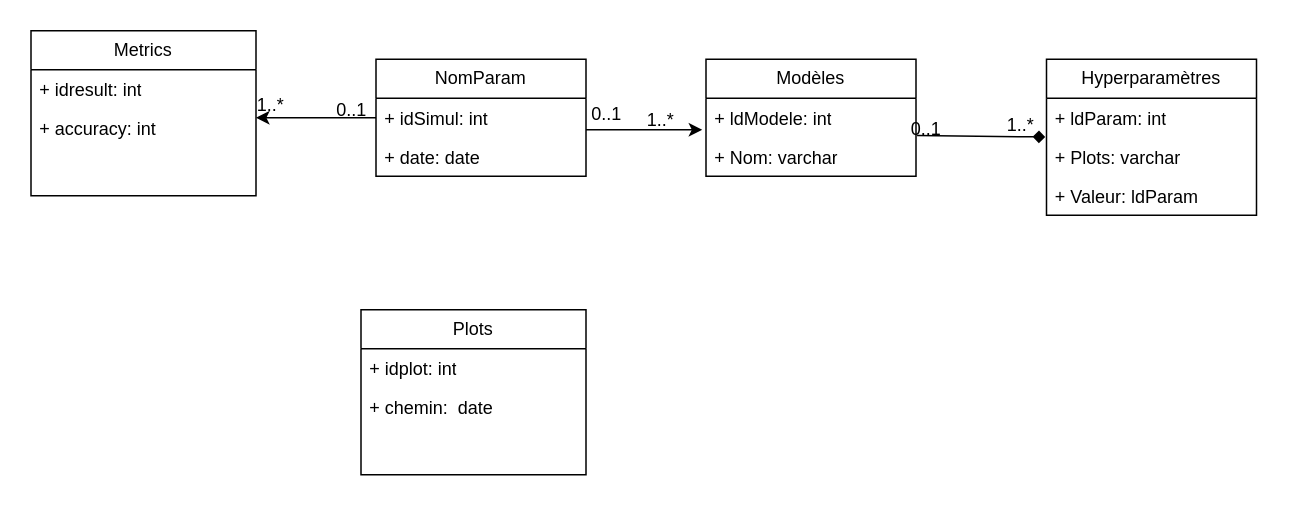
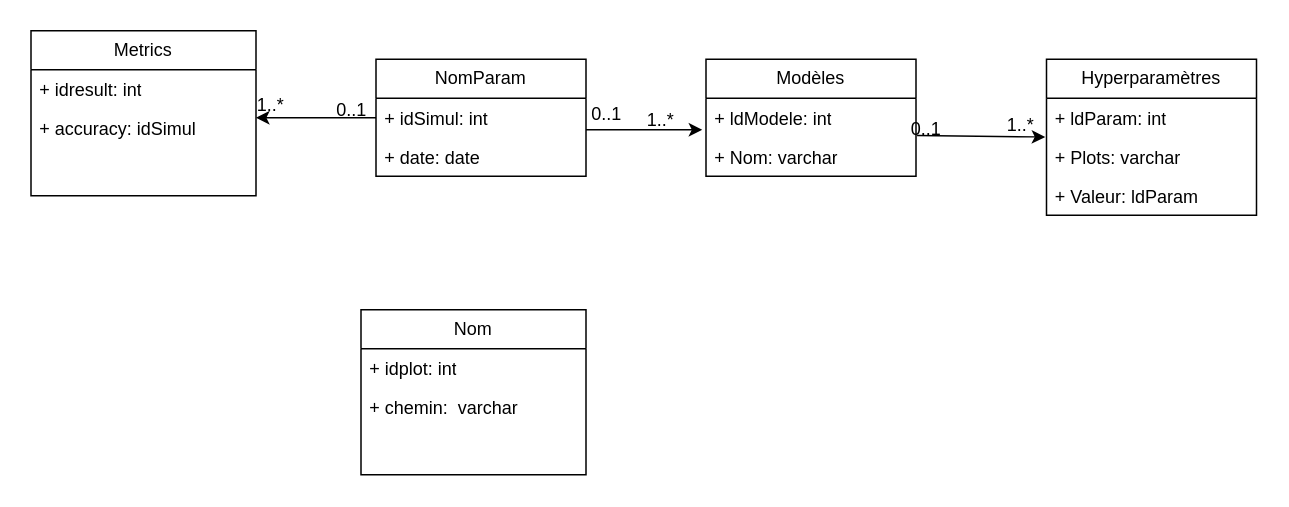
- <mxCell id="14" value="+ accuracy: int&lt;div&gt;&lt;br&gt;&lt;/div&gt;" style="text;strokeColor=none;fillColor=none;align=left;verticalAlign=top;spacingLeft=4;spacingRight=4;overflow=hidden;rotatable=0;points=[[0,0.5],[1,0.5]];portConstraint=eastwest;whiteSpace=wrap;html=1;" vertex="1" parent="12"><mxGeometry y="52" width="150" height="58" as="geometry" /></mxCell>
+ <mxCell id="14" value="+ accuracy: idSimul&lt;div&gt;&lt;br&gt;&lt;/div&gt;" style="text;strokeColor=none;fillColor=none;align=left;verticalAlign=top;spacingLeft=4;spacingRight=4;overflow=hidden;rotatable=0;points=[[0,0.5],[1,0.5]];portConstraint=eastwest;whiteSpace=wrap;html=1;" vertex="1" parent="12"><mxGeometry y="52" width="150" height="58" as="geometry" /></mxCell>
- <mxCell id="24" value="" style="endArrow=diamond;html=1;rounded=0;exitX=1.005;exitY=0.958;exitDx=0;exitDy=0;exitPerimeter=0;entryX=-0.006;entryY=0.993;entryDx=0;entryDy=0;entryPerimeter=0;" edge="1" parent="1" source="6" target="9"><mxGeometry width="50" height="50" relative="1" as="geometry"><mxPoint x="610" y="87.09" as="sourcePoint" /><mxPoint x="690" y="87" as="targetPoint" /></mxGeometry></mxCell>
+ <mxCell id="24" value="" style="endArrow=classic;html=1;rounded=0;exitX=1.005;exitY=0.958;exitDx=0;exitDy=0;exitPerimeter=0;entryX=-0.006;entryY=0.993;entryDx=0;entryDy=0;entryPerimeter=0;" edge="1" parent="1" source="6" target="9"><mxGeometry width="50" height="50" relative="1" as="geometry"><mxPoint x="610" y="87.09" as="sourcePoint" /><mxPoint x="690" y="87" as="targetPoint" /></mxGeometry></mxCell>
- <mxCell id="15" value="Plots" style="swimlane;fontStyle=0;childLayout=stackLayout;horizontal=1;startSize=26;fillColor=none;horizontalStack=0;resizeParent=1;resizeParentMax=0;resizeLast=0;collapsible=1;marginBottom=0;whiteSpace=wrap;html=1;" vertex="1" parent="1"><mxGeometry x="240" y="206" width="150" height="110" as="geometry" /></mxCell>
+ <mxCell id="15" value="Nom" style="swimlane;fontStyle=0;childLayout=stackLayout;horizontal=1;startSize=26;fillColor=none;horizontalStack=0;resizeParent=1;resizeParentMax=0;resizeLast=0;collapsible=1;marginBottom=0;whiteSpace=wrap;html=1;" vertex="1" parent="1"><mxGeometry x="240" y="206" width="150" height="110" as="geometry" /></mxCell>
- <mxCell id="17" value="+ chemin:&amp;nbsp; date&lt;div&gt;&lt;br&gt;&lt;/div&gt;" style="text;strokeColor=none;fillColor=none;align=left;verticalAlign=top;spacingLeft=4;spacingRight=4;overflow=hidden;rotatable=0;points=[[0,0.5],[1,0.5]];portConstraint=eastwest;whiteSpace=wrap;html=1;" vertex="1" parent="15"><mxGeometry y="52" width="150" height="58" as="geometry" /></mxCell>
+ <mxCell id="17" value="+ chemin:&amp;nbsp; varchar&lt;div&gt;&lt;br&gt;&lt;/div&gt;" style="text;strokeColor=none;fillColor=none;align=left;verticalAlign=top;spacingLeft=4;spacingRight=4;overflow=hidden;rotatable=0;points=[[0,0.5],[1,0.5]];portConstraint=eastwest;whiteSpace=wrap;html=1;" vertex="1" parent="15"><mxGeometry y="52" width="150" height="58" as="geometry" /></mxCell>
